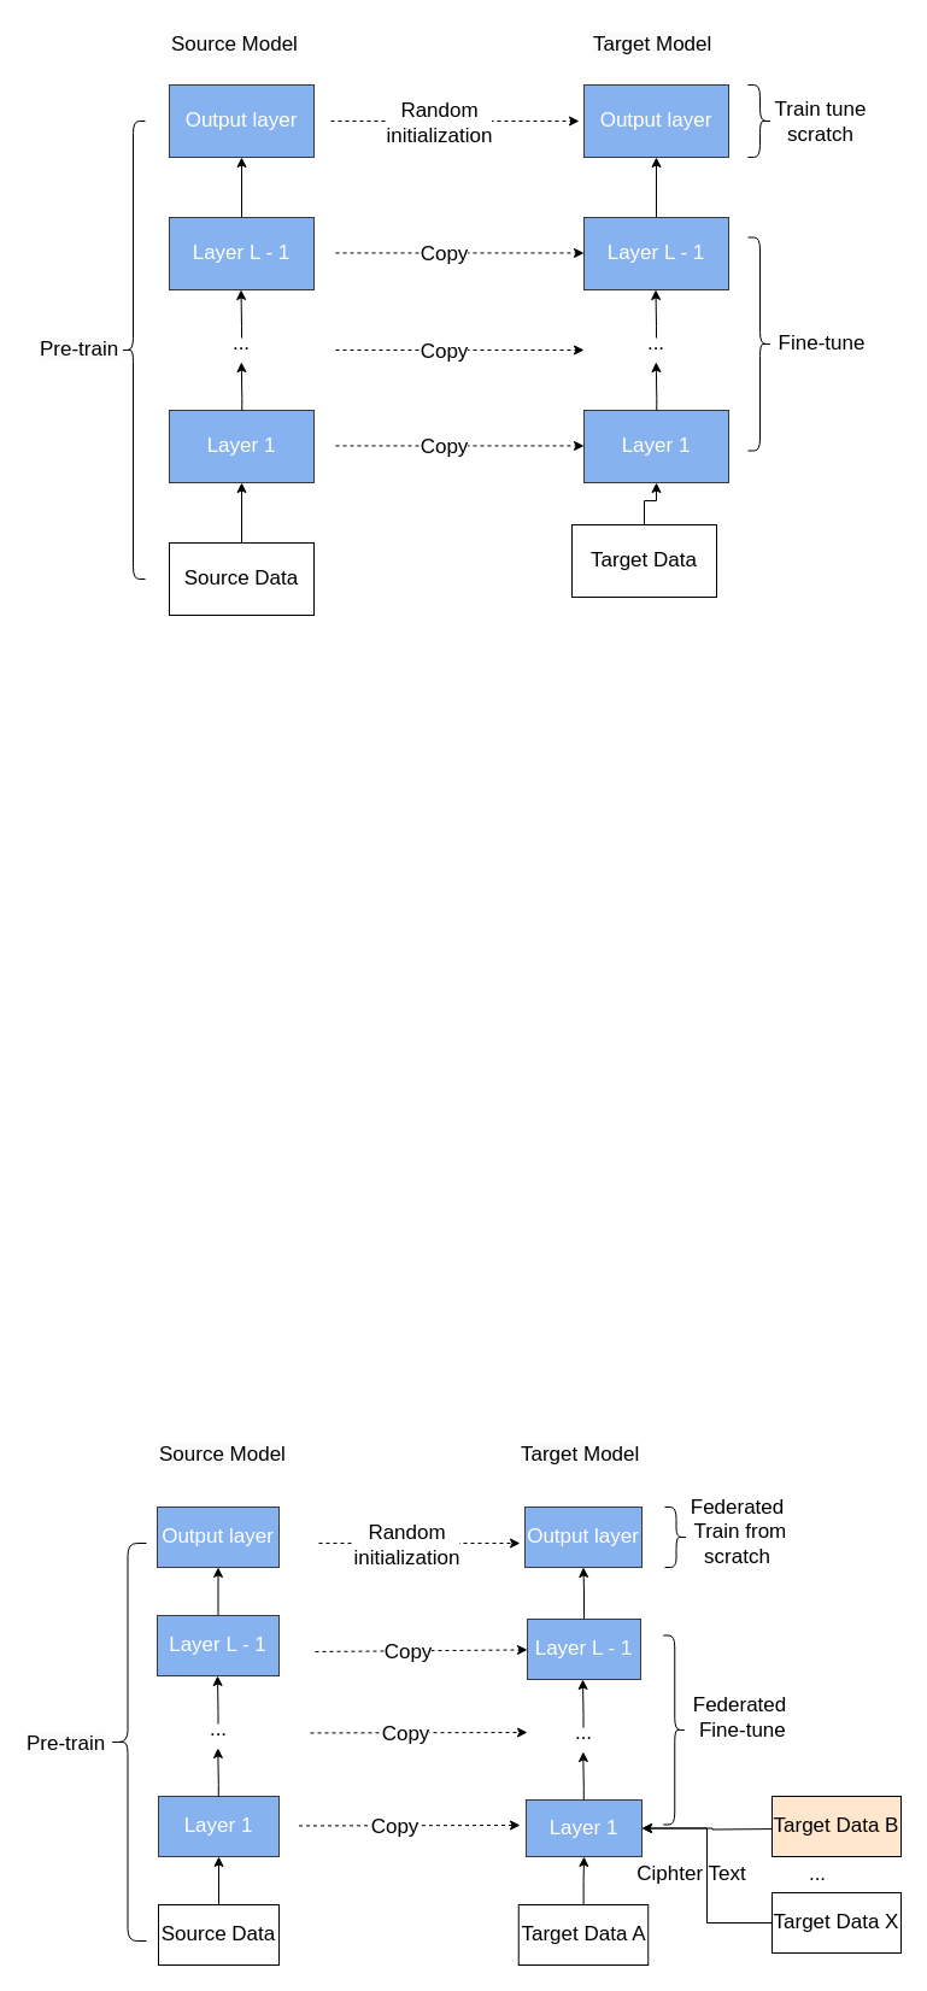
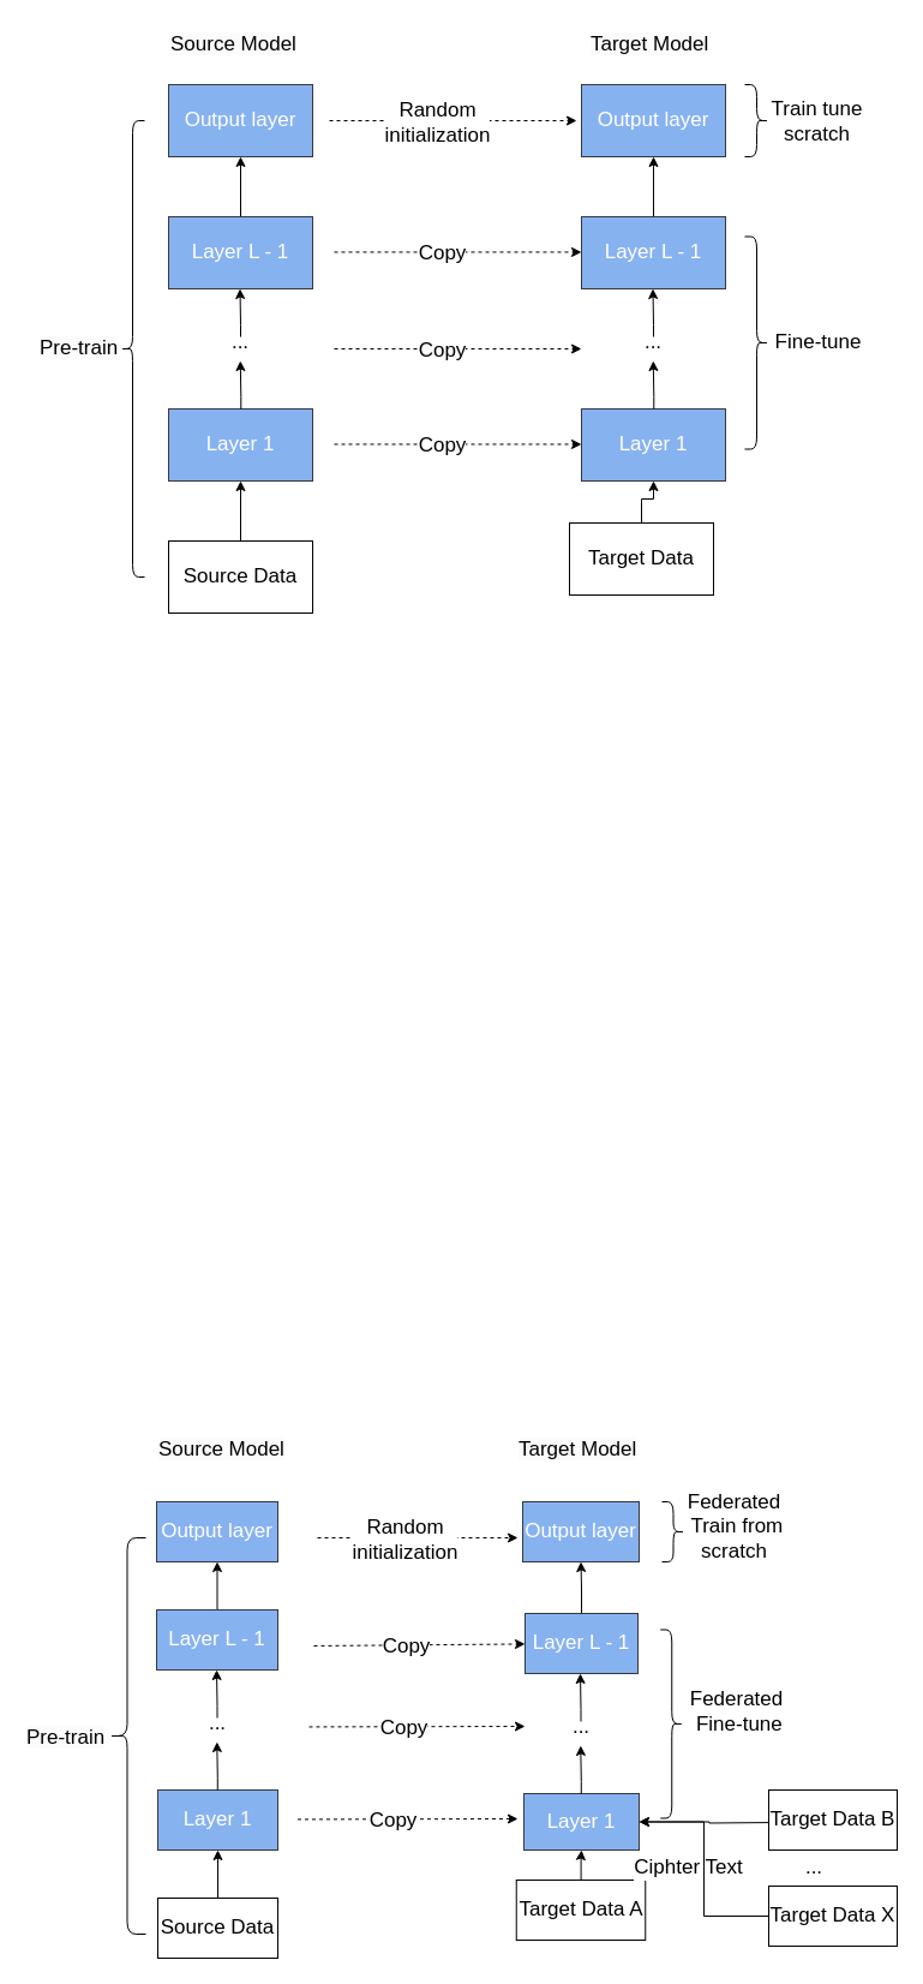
- <mxCell id="64" value="&lt;font style=&quot;font-size: 17px;&quot;&gt;Target Data B&lt;/font&gt;" style="rounded=0;whiteSpace=wrap;html=1;fontColor=#000000;fontSize=17;fillColor=#ffe6cc;" vertex="1" parent="1"><mxGeometry x="640" y="1490" width="107" height="50" as="geometry" /></mxCell>
+ <mxCell id="64" value="&lt;font style=&quot;font-size: 17px;&quot;&gt;Target Data B&lt;/font&gt;" style="rounded=0;whiteSpace=wrap;html=1;fontColor=#000000;fontSize=17;" vertex="1" parent="1"><mxGeometry x="640" y="1490" width="107" height="50" as="geometry" /></mxCell>
- <mxCell id="53" value="&lt;font style=&quot;font-size: 17px;&quot;&gt;Target Data A&lt;/font&gt;" style="rounded=0;whiteSpace=wrap;html=1;fontColor=#000000;fontSize=17;" vertex="1" parent="1"><mxGeometry x="429.75" y="1580" width="107.5" height="50" as="geometry" /></mxCell>
+ <mxCell id="53" value="&lt;font style=&quot;font-size: 17px;&quot;&gt;Target Data A&lt;/font&gt;" style="rounded=0;whiteSpace=wrap;html=1;fontColor=#000000;fontSize=17;" vertex="1" parent="1"><mxGeometry x="429.75" y="1565" width="107.5" height="50" as="geometry" /></mxCell>
